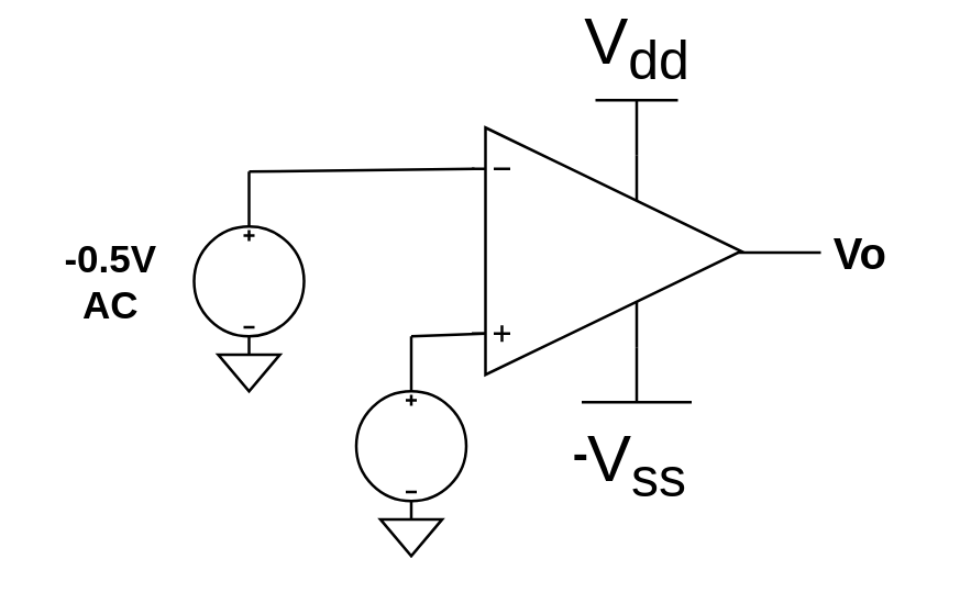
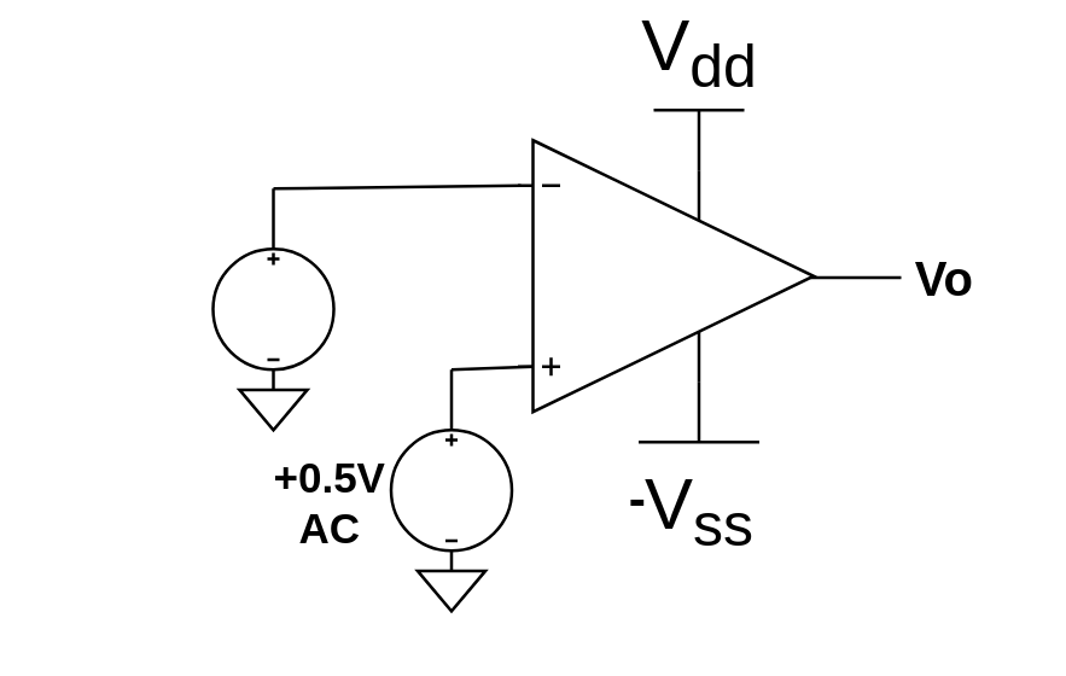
- <mxCell id="12" value="&lt;b style=&quot;font-size: 14px&quot;&gt;-0.5V&lt;br&gt;AC&lt;/b&gt;" style="text;html=1;strokeColor=none;fillColor=none;align=center;verticalAlign=middle;whiteSpace=wrap;rounded=0;" vertex="1" parent="1"><mxGeometry x="20" y="76" width="40" height="20" as="geometry" /></mxCell>
+ <mxCell id="17" value="&lt;b style=&quot;font-size: 14px&quot;&gt;+0.5V&lt;br&gt;AC&lt;/b&gt;" style="text;html=1;strokeColor=none;fillColor=none;align=center;verticalAlign=middle;whiteSpace=wrap;rounded=0;" vertex="1" parent="1"><mxGeometry x="89" y="140" width="40" height="20" as="geometry" /></mxCell>
